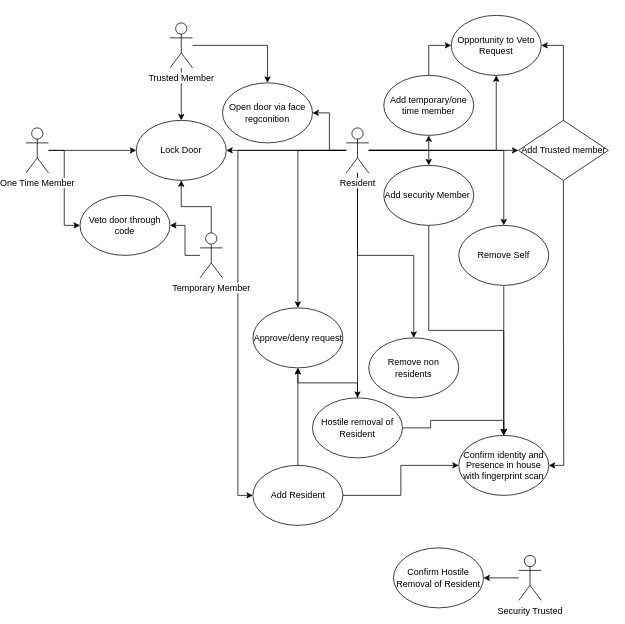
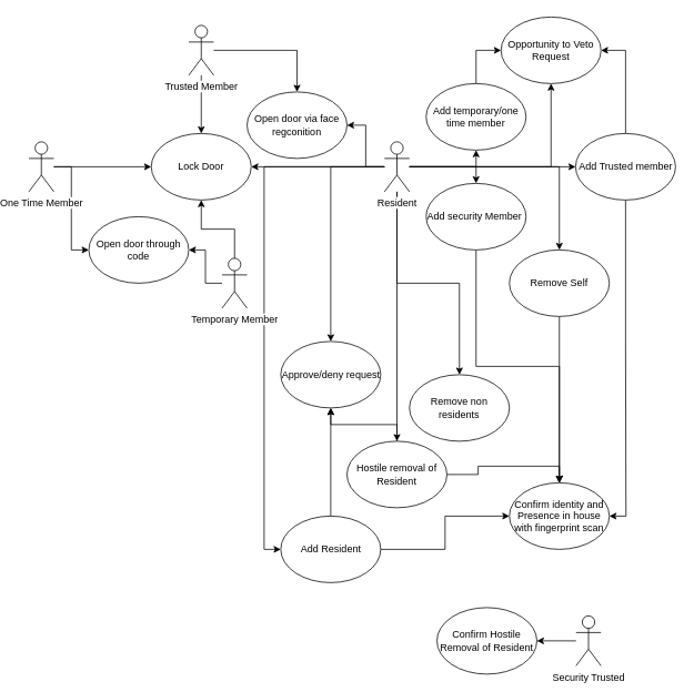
- <mxCell id="38" value="Add Trusted member" style="rhombus;whiteSpace=wrap;html=1;" vertex="1" parent="1"><mxGeometry x="676.5" y="160" width="120" height="80" as="geometry" /></mxCell>
+ <mxCell id="38" value="Add Trusted member" style="ellipse;whiteSpace=wrap;html=1;" vertex="1" parent="1"><mxGeometry x="676.5" y="160" width="120" height="80" as="geometry" /></mxCell>
- <mxCell id="41" value="Veto door through code" style="ellipse;whiteSpace=wrap;html=1;" vertex="1" parent="1"><mxGeometry x="92" y="260" width="120" height="80" as="geometry" /></mxCell>
+ <mxCell id="41" value="Open door through code" style="ellipse;whiteSpace=wrap;html=1;" vertex="1" parent="1"><mxGeometry x="92" y="260" width="120" height="80" as="geometry" /></mxCell>
